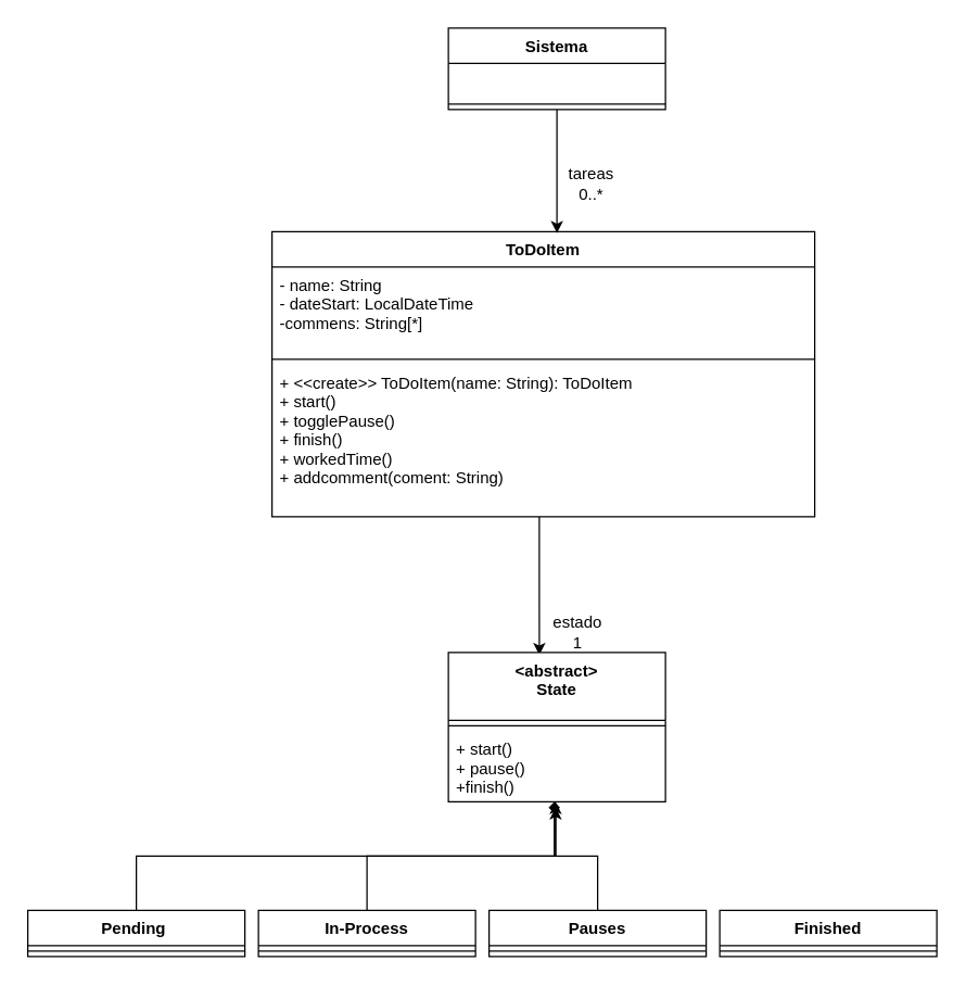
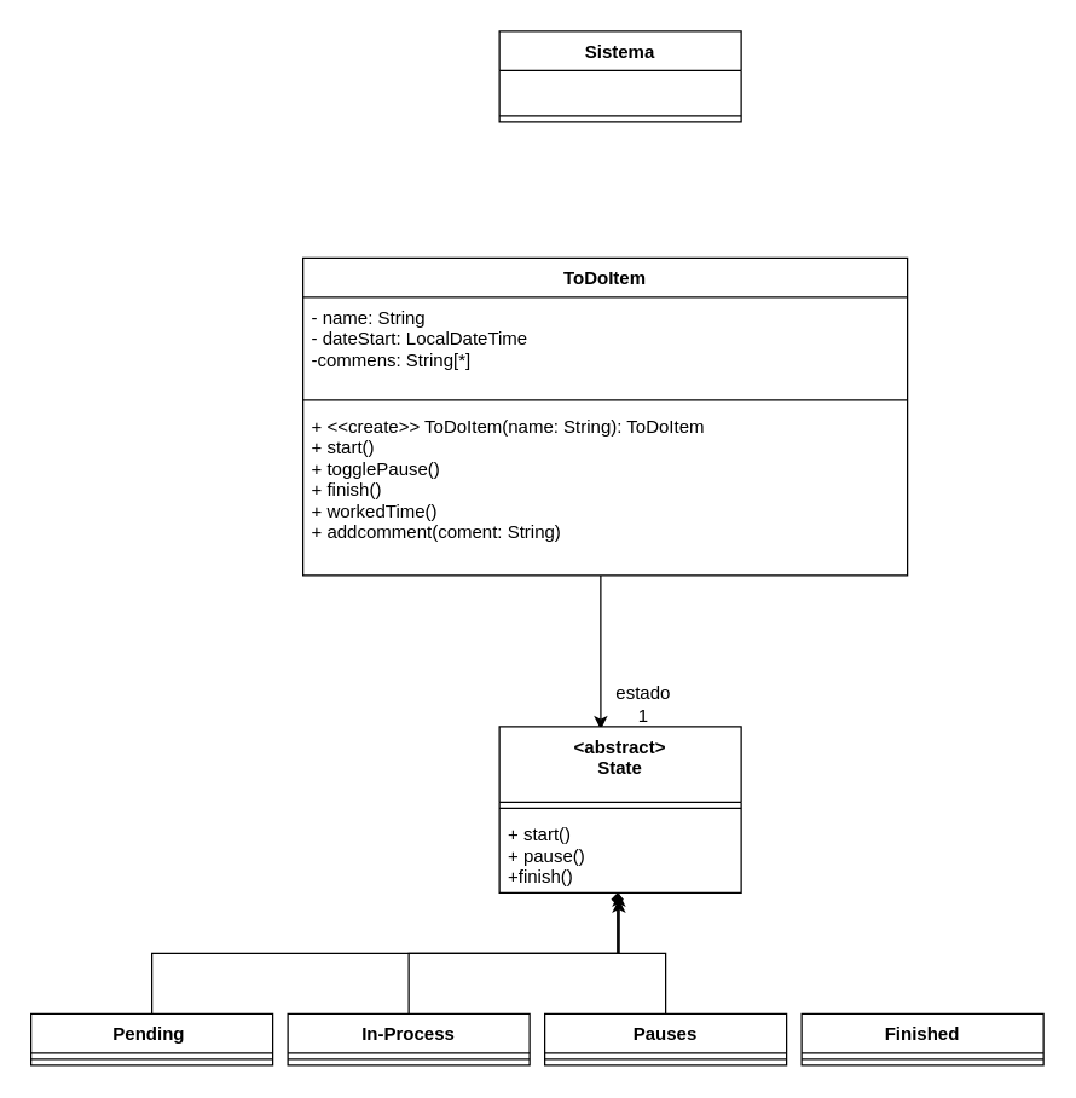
- <mxCell id="22" style="edgeStyle=orthogonalEdgeStyle;rounded=0;orthogonalLoop=1;jettySize=auto;html=1;entryX=0.525;entryY=0.005;entryDx=0;entryDy=0;entryPerimeter=0;" edge="1" parent="1" source="23" target="3"><mxGeometry relative="1" as="geometry" /></mxCell>
- <mxCell id="26" value="tareas&lt;br&gt;0..*" style="text;html=1;align=center;verticalAlign=middle;resizable=0;points=[];autosize=1;strokeColor=none;fillColor=none;" vertex="1" parent="1"><mxGeometry x="410" y="120" width="50" height="30" as="geometry" /></mxCell>
